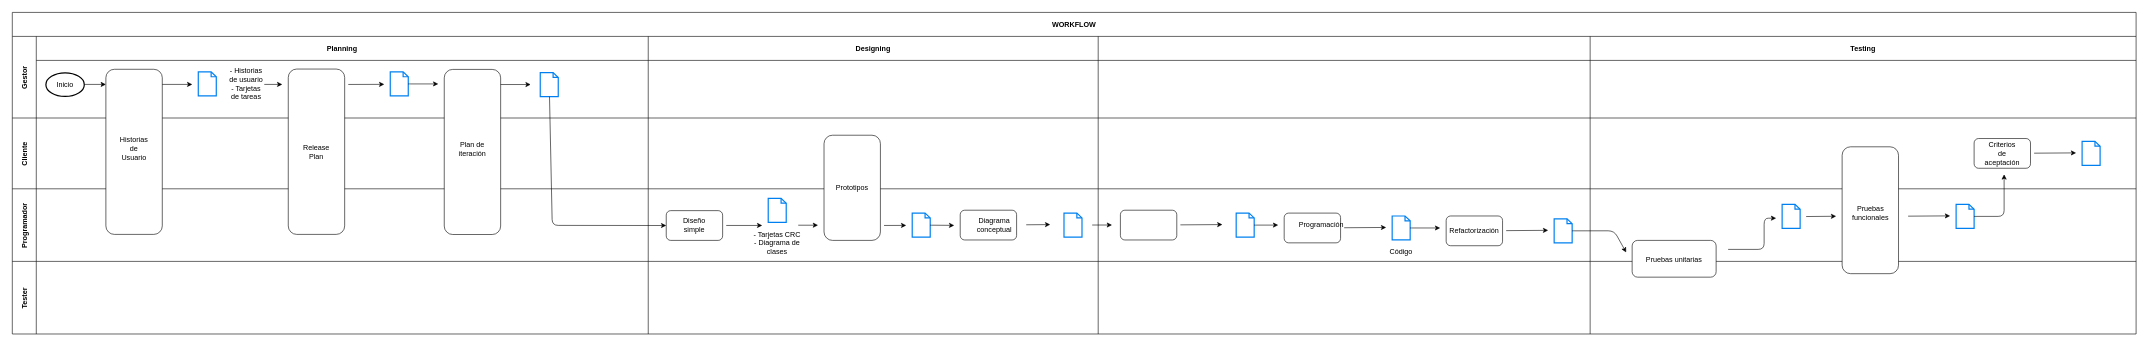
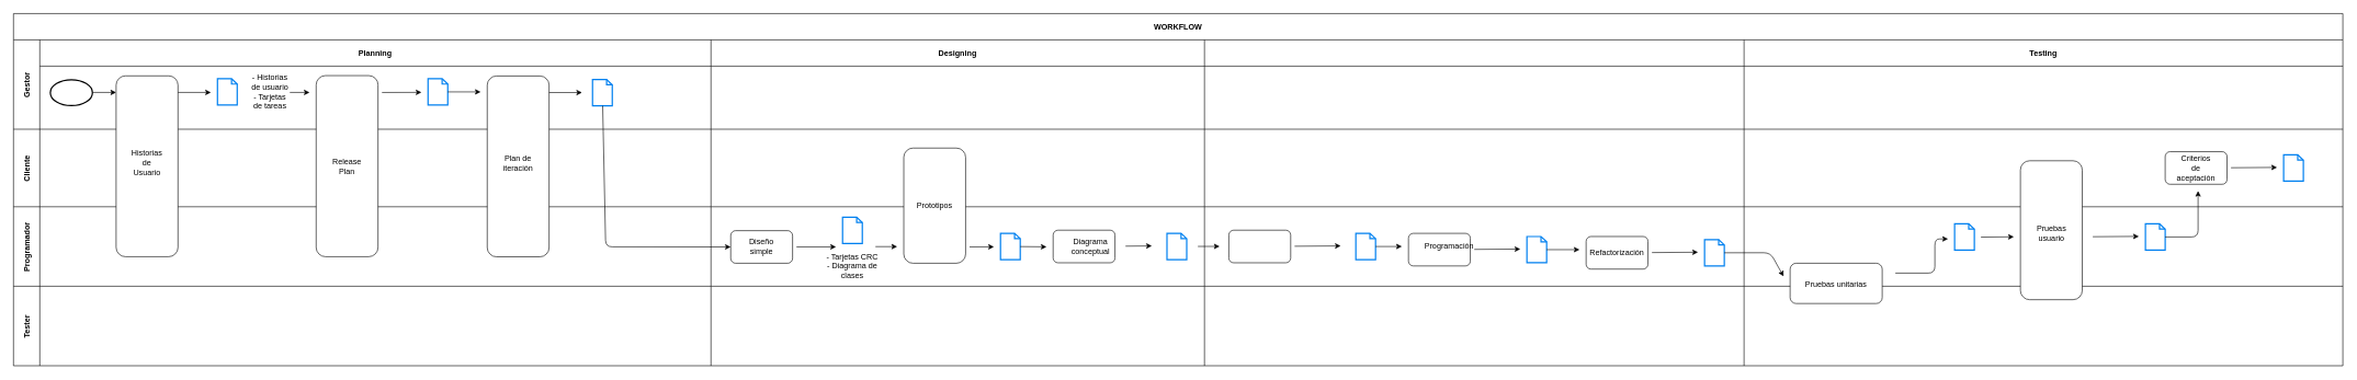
- <mxCell id="9" value="Inicio" style="text;html=1;strokeColor=none;fillColor=none;align=center;verticalAlign=middle;whiteSpace=wrap;rounded=0;" parent="4" vertex="1"><mxGeometry x="18" y="65" width="60" height="30" as="geometry" /></mxCell>
- <mxCell id="68" value="Pruebas funcionales" style="text;html=1;strokeColor=none;fillColor=none;align=center;verticalAlign=middle;whiteSpace=wrap;rounded=0;" parent="65" vertex="1"><mxGeometry x="425.5" y="-50" width="83" height="181.65" as="geometry" /></mxCell>
+ <mxCell id="68" value="Pruebas usuario" style="text;html=1;strokeColor=none;fillColor=none;align=center;verticalAlign=middle;whiteSpace=wrap;rounded=0;" parent="65" vertex="1"><mxGeometry x="425.5" y="-50" width="83" height="181.65" as="geometry" /></mxCell>
- <mxCell id="56" value="Código" style="text;html=1;strokeColor=none;fillColor=none;align=center;verticalAlign=middle;whiteSpace=wrap;rounded=0;" parent="51" vertex="1"><mxGeometry x="475" y="90.1" width="60" height="30" as="geometry" /></mxCell>
